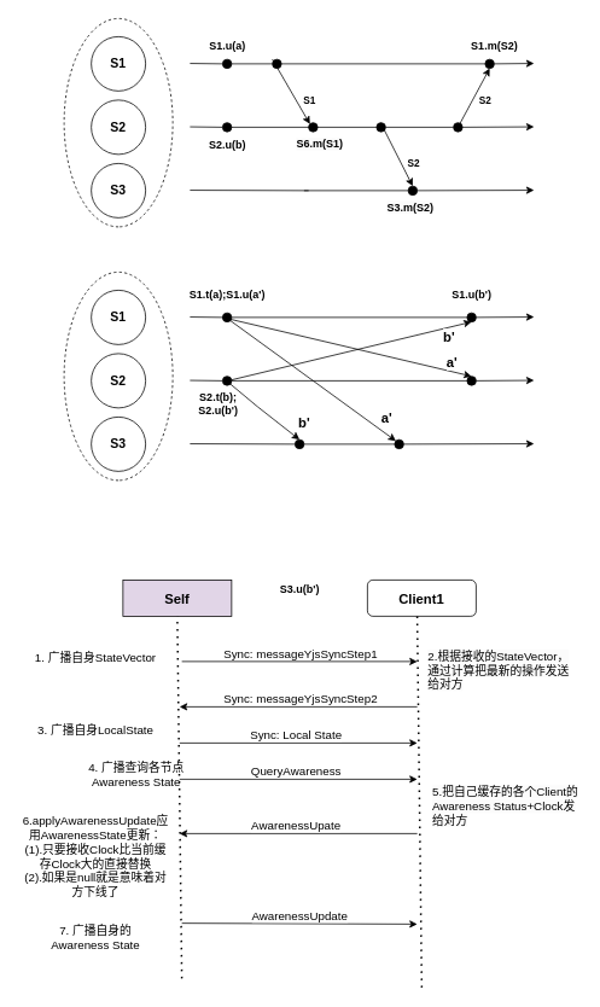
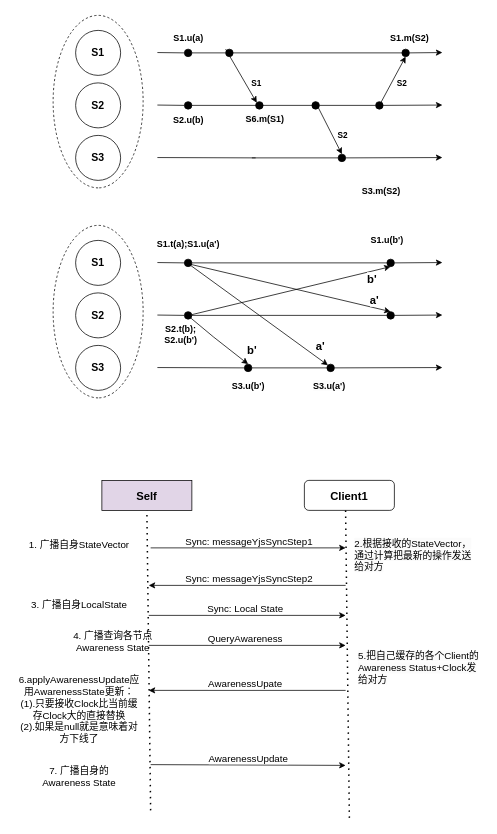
- <mxCell id="54" value="&lt;span style=&quot;color: rgb(0, 0, 0); font-family: Helvetica; font-size: 12px; font-style: normal; font-variant-ligatures: normal; font-variant-caps: normal; font-weight: 700; letter-spacing: normal; orphans: 2; text-align: center; text-indent: 0px; text-transform: none; widows: 2; word-spacing: 0px; -webkit-text-stroke-width: 0px; white-space: nowrap; background-color: rgb(251, 251, 251); text-decoration-thickness: initial; text-decoration-style: initial; text-decoration-color: initial; display: inline !important; float: none;&quot;&gt;S3.m(S2)&lt;/span&gt;" style="text;whiteSpace=wrap;html=1;" vertex="1" parent="1"><mxGeometry x="425" y="215" width="120" height="40" as="geometry" /></mxCell>
+ <mxCell id="54" value="&lt;span style=&quot;color: rgb(0, 0, 0); font-family: Helvetica; font-size: 12px; font-style: normal; font-variant-ligatures: normal; font-variant-caps: normal; font-weight: 700; letter-spacing: normal; orphans: 2; text-align: center; text-indent: 0px; text-transform: none; widows: 2; word-spacing: 0px; -webkit-text-stroke-width: 0px; white-space: nowrap; background-color: rgb(251, 251, 251); text-decoration-thickness: initial; text-decoration-style: initial; text-decoration-color: initial; display: inline !important; float: none;&quot;&gt;S3.m(S2)&lt;/span&gt;" style="text;whiteSpace=wrap;html=1;" vertex="1" parent="1"><mxGeometry x="480" y="240" width="120" height="40" as="geometry" /></mxCell>
- <mxCell id="25" value="S1.u(b')" style="text;html=1;align=center;verticalAlign=middle;resizable=0;points=[];autosize=1;strokeColor=none;fillColor=none;fontStyle=1" vertex="1" parent="1"><mxGeometry x="485" y="310" width="70" height="30" as="geometry" /></mxCell>
+ <mxCell id="25" value="S1.u(b')" style="text;html=1;align=center;verticalAlign=middle;resizable=0;points=[];autosize=1;strokeColor=none;fillColor=none;fontStyle=1" vertex="1" parent="1"><mxGeometry x="480" y="305" width="70" height="30" as="geometry" /></mxCell>
+ <mxCell id="24" value="&lt;span style=&quot;color: rgb(0, 0, 0); font-family: Helvetica; font-size: 12px; font-style: normal; font-variant-ligatures: normal; font-variant-caps: normal; font-weight: 700; letter-spacing: normal; orphans: 2; text-align: center; text-indent: 0px; text-transform: none; widows: 2; word-spacing: 0px; -webkit-text-stroke-width: 0px; white-space: nowrap; background-color: rgb(251, 251, 251); text-decoration-thickness: initial; text-decoration-style: initial; text-decoration-color: initial; display: inline !important; float: none;&quot;&gt;S3.u(a')&lt;/span&gt;" style="text;whiteSpace=wrap;html=1;" vertex="1" parent="1"><mxGeometry x="415" y="500" width="120" height="40" as="geometry" /></mxCell>
- <mxCell id="23" value="S3.u(b')" style="text;html=1;align=center;verticalAlign=middle;resizable=0;points=[];autosize=1;strokeColor=none;fillColor=none;fontStyle=1" vertex="1" parent="1"><mxGeometry x="295" y="635" width="70" height="30" as="geometry" /></mxCell>
+ <mxCell id="23" value="S3.u(b')" style="text;html=1;align=center;verticalAlign=middle;resizable=0;points=[];autosize=1;strokeColor=none;fillColor=none;fontStyle=1" vertex="1" parent="1"><mxGeometry x="295" y="500" width="70" height="30" as="geometry" /></mxCell>
